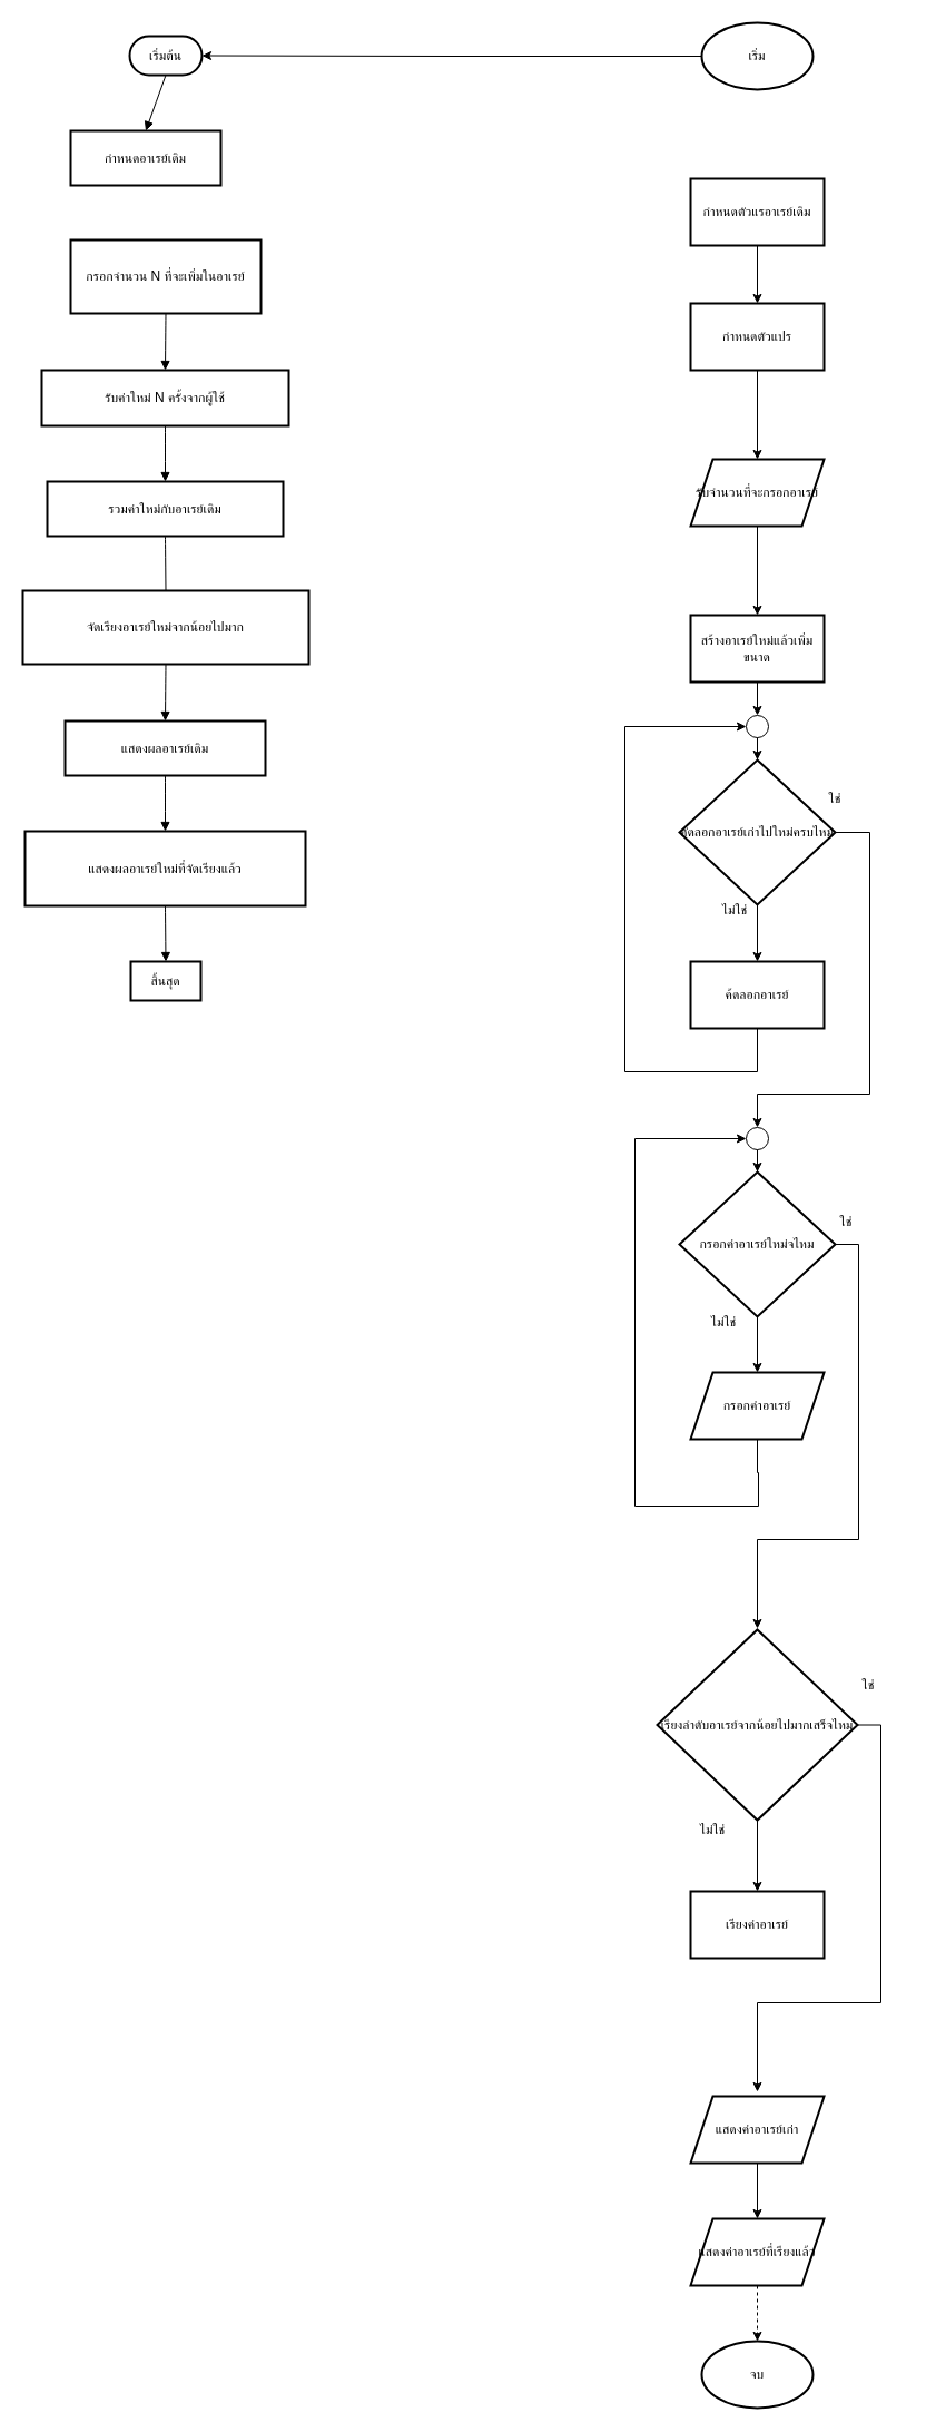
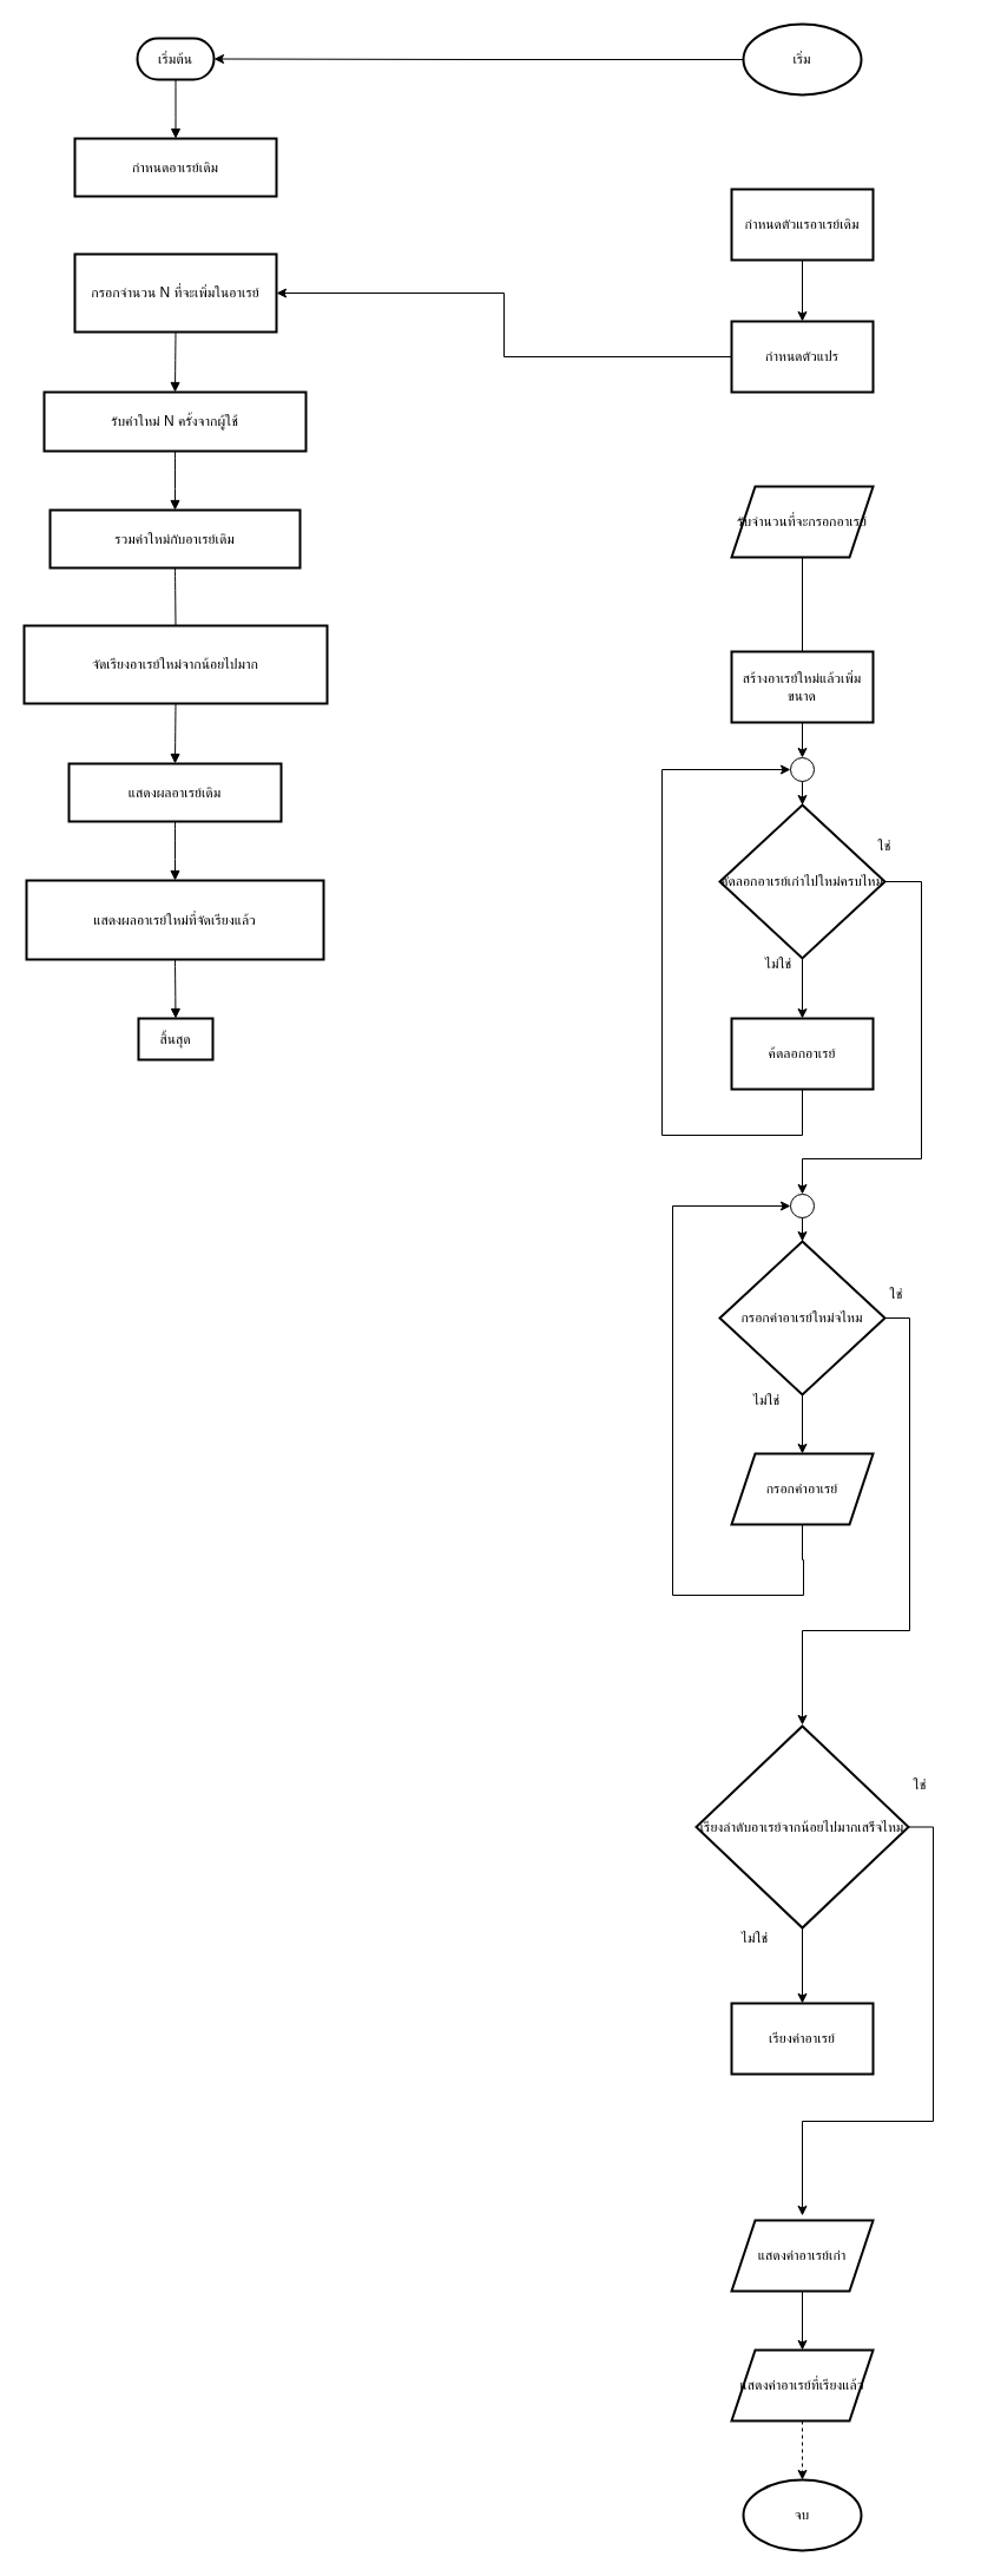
- <mxCell id="3" value="กำหนดอาเรย์เดิม" style="whiteSpace=wrap;strokeWidth=2;" vertex="1" parent="1"><mxGeometry x="63" y="117" width="135" height="49" as="geometry" /></mxCell>
+ <mxCell id="3" value="กำหนดอาเรย์เดิม" style="whiteSpace=wrap;strokeWidth=2;" vertex="1" parent="1"><mxGeometry x="63" y="117" width="171" height="49" as="geometry" /></mxCell>
- <mxCell id="22" value="" style="edgeStyle=orthogonalEdgeStyle;rounded=0;orthogonalLoop=1;jettySize=auto;html=1;" edge="1" parent="1" source="23" target="25"><mxGeometry relative="1" as="geometry" /></mxCell>
+ <mxCell id="22" value="" style="edgeStyle=orthogonalEdgeStyle;rounded=0;orthogonalLoop=1;jettySize=auto;html=1;" edge="1" parent="1" source="23" target="4"><mxGeometry relative="1" as="geometry" /></mxCell>
- <mxCell id="24" value="" style="edgeStyle=orthogonalEdgeStyle;rounded=0;orthogonalLoop=1;jettySize=auto;html=1;" edge="1" parent="1" source="25" target="27"><mxGeometry relative="1" as="geometry" /></mxCell>
+ <mxCell id="24" value="" style="edgeStyle=orthogonalEdgeStyle;rounded=0;orthogonalLoop=1;jettySize=auto;html=1;endArrow=none;" edge="1" parent="1" source="25" target="27"><mxGeometry relative="1" as="geometry" /></mxCell>
